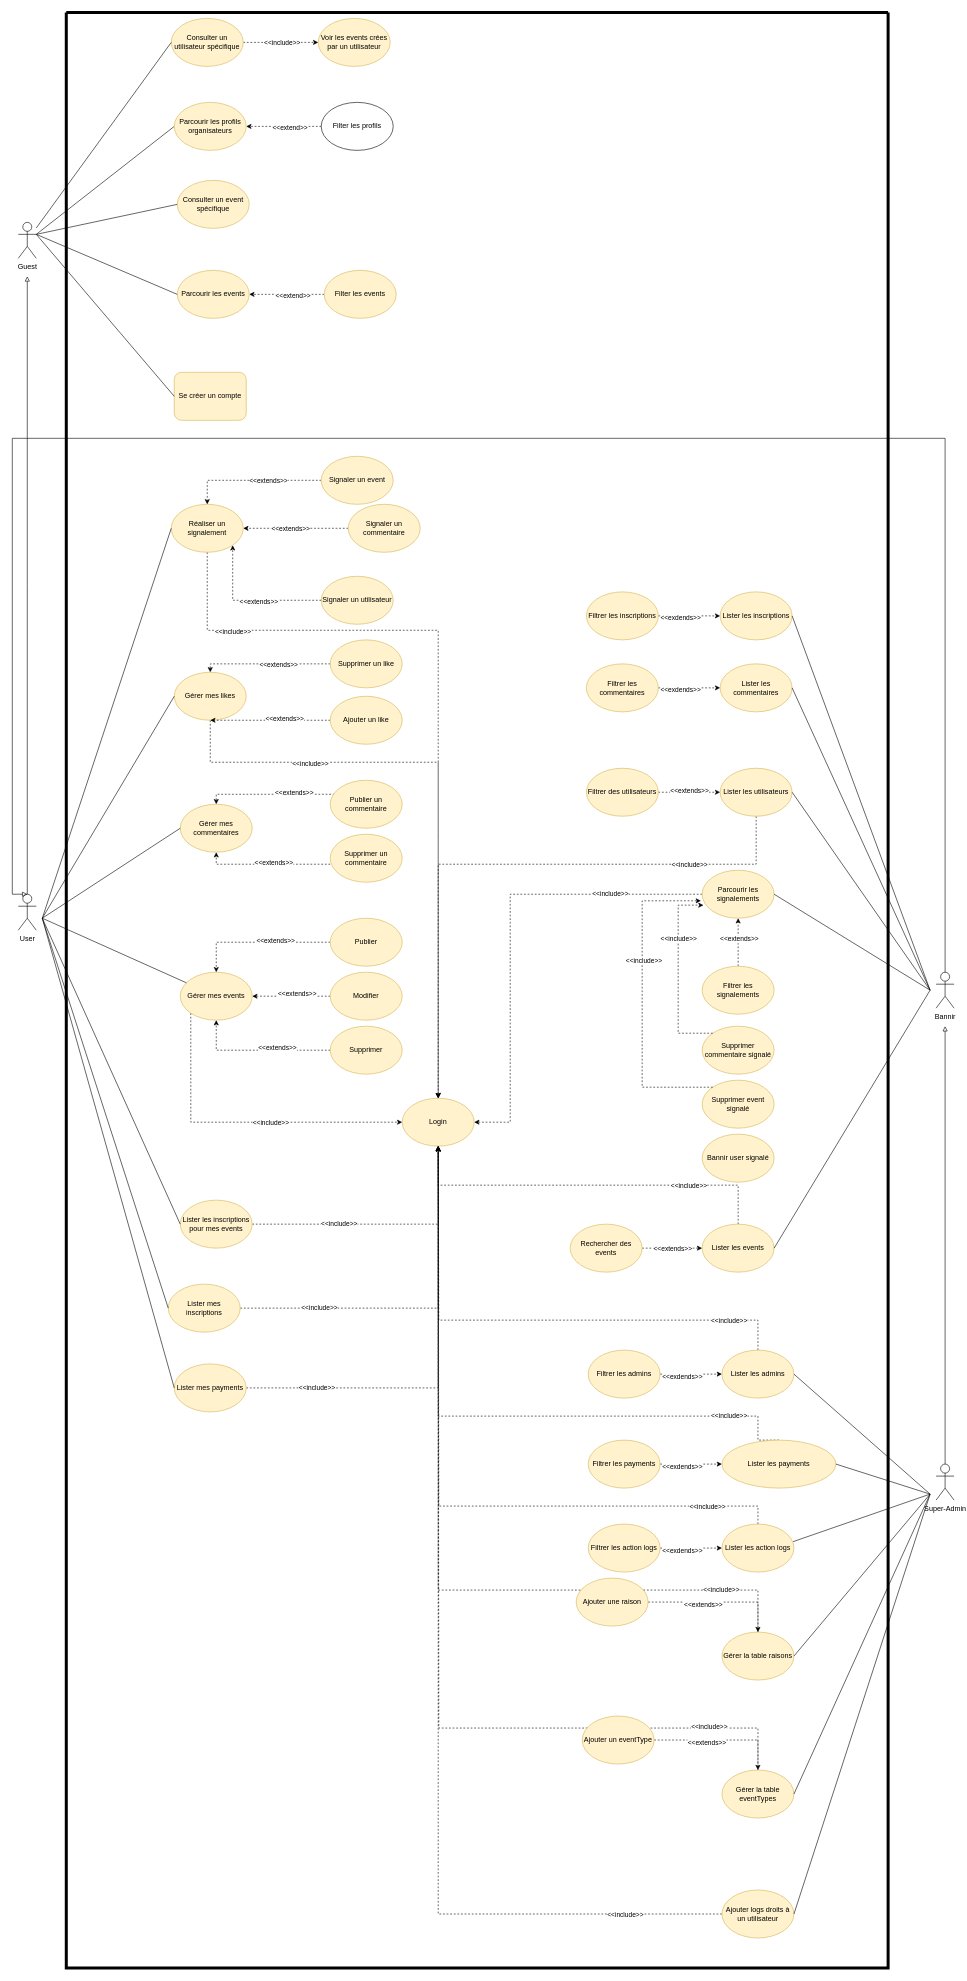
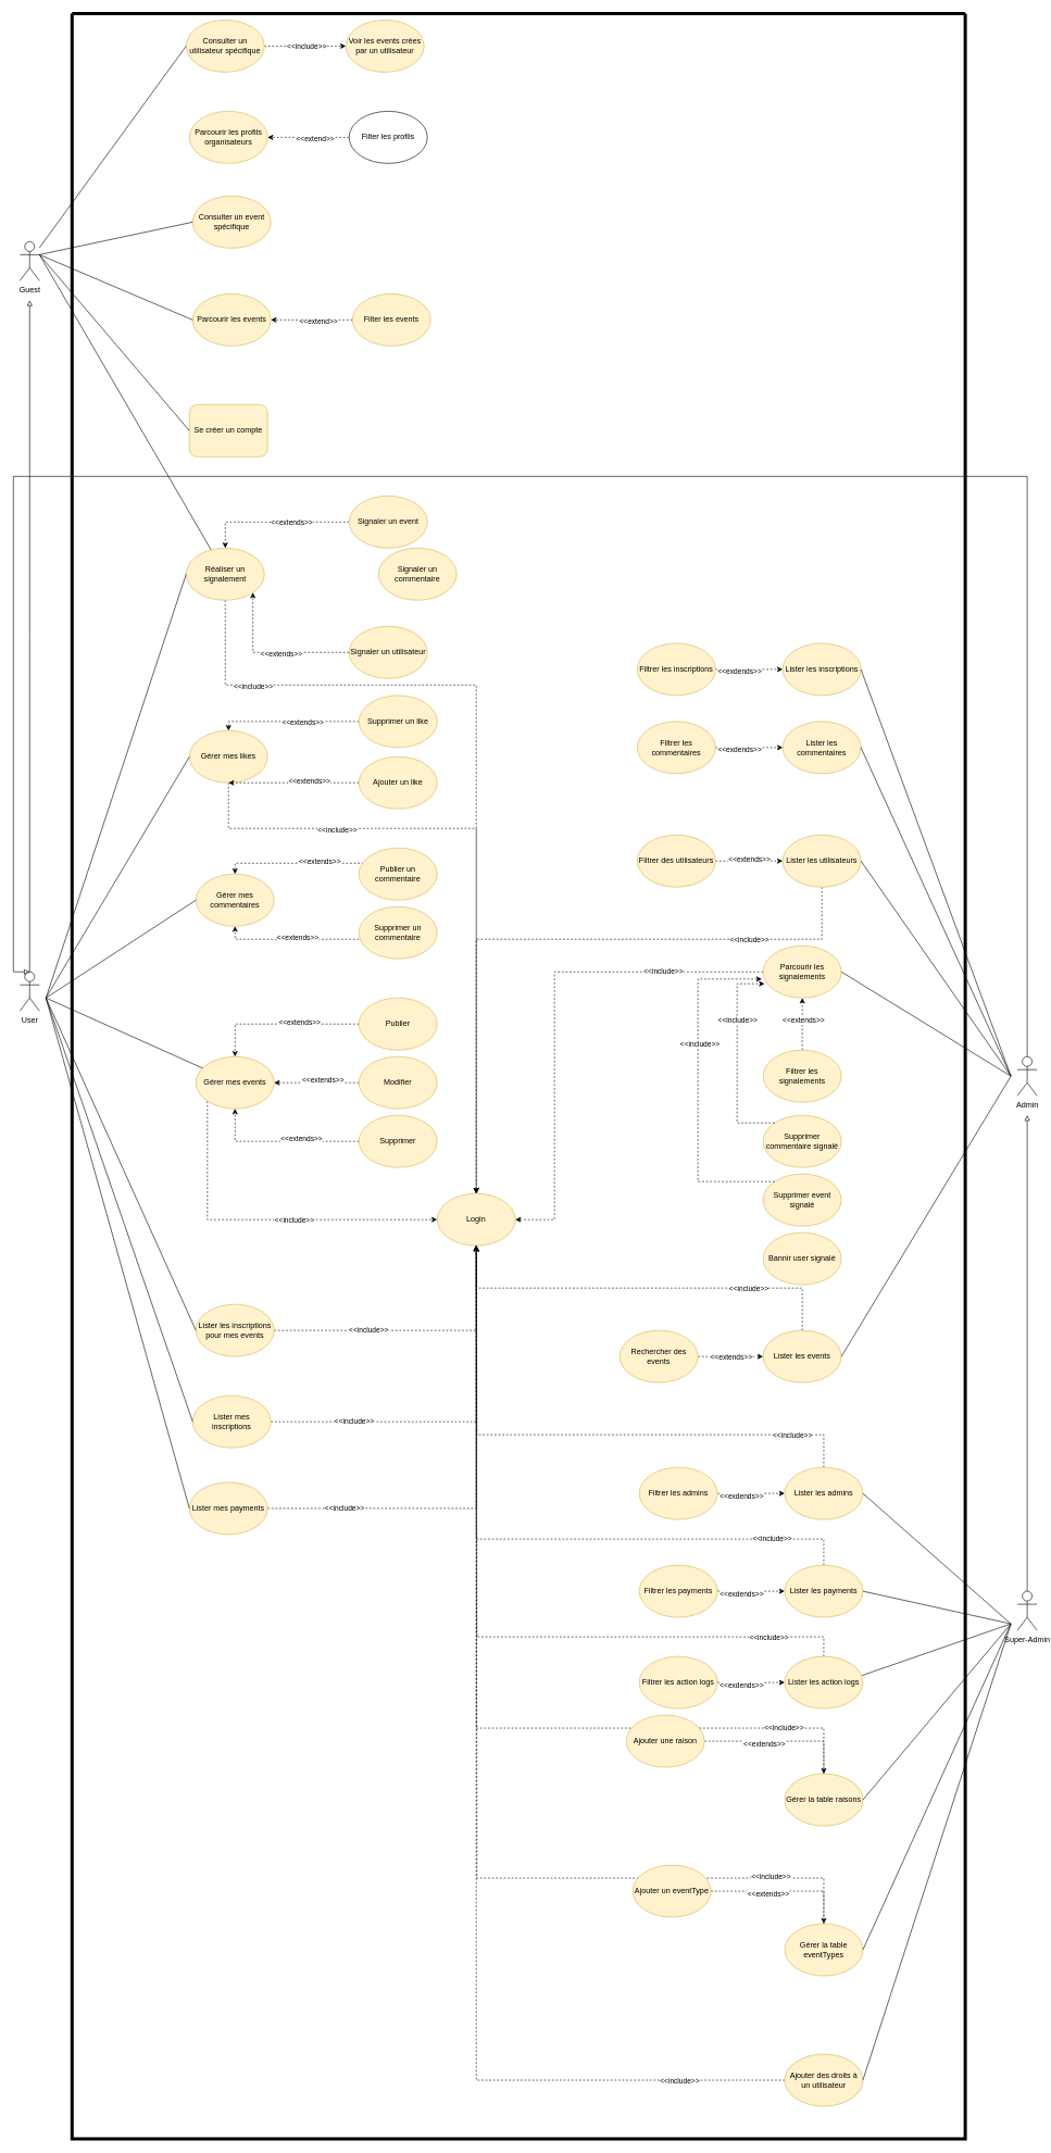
- <mxCell id="2" style="edgeStyle=none;html=1;exitX=1;exitY=0.333;exitDx=0;exitDy=0;exitPerimeter=0;entryX=0;entryY=0.5;entryDx=0;entryDy=0;endArrow=none;endFill=0;" parent="1" source="3" target="160" edge="1"><mxGeometry relative="1" as="geometry" /></mxCell>
+ <mxCell id="2" style="edgeStyle=none;html=1;exitX=1;exitY=0.333;exitDx=0;exitDy=0;exitPerimeter=0;endArrow=none;endFill=0;" parent="1" source="3" target="44" edge="1"><mxGeometry relative="1" as="geometry" /></mxCell>
- <mxCell id="138" style="edgeStyle=orthogonalEdgeStyle;rounded=0;orthogonalLoop=1;jettySize=auto;html=1;exitX=0;exitY=0.5;exitDx=0;exitDy=0;entryX=1;entryY=0.5;entryDx=0;entryDy=0;dashed=1;" parent="1" source="140" target="44" edge="1"><mxGeometry relative="1" as="geometry"><mxPoint x="470" y="890" as="targetPoint" /></mxGeometry></mxCell>
- <mxCell id="139" value="&amp;lt;&amp;lt;extends&amp;gt;&amp;gt;" style="edgeLabel;html=1;align=center;verticalAlign=middle;resizable=0;points=[];" parent="138" vertex="1" connectable="0"><mxGeometry x="0.321" y="3" relative="1" as="geometry"><mxPoint x="19" y="-3" as="offset" /></mxGeometry></mxCell>
- <mxCell id="4" value="Bannir" style="shape=umlActor;verticalLabelPosition=bottom;verticalAlign=top;html=1;outlineConnect=0;" parent="1" vertex="1"><mxGeometry x="1560" y="1620" width="30" height="60" as="geometry" /></mxCell>
+ <mxCell id="4" value="Admin" style="shape=umlActor;verticalLabelPosition=bottom;verticalAlign=top;html=1;outlineConnect=0;" parent="1" vertex="1"><mxGeometry x="1560" y="1620" width="30" height="60" as="geometry" /></mxCell>
- <mxCell id="150" value="Lister mes inscriptions" style="ellipse;whiteSpace=wrap;html=1;fillColor=#fff2cc;strokeColor=#d6b656;" parent="1" vertex="1"><mxGeometry x="280" y="2140" width="120" height="80" as="geometry" /></mxCell>
+ <mxCell id="150" value="Lister mes inscriptions" style="ellipse;whiteSpace=wrap;html=1;fillColor=#fff2cc;strokeColor=#d6b656;" parent="1" vertex="1"><mxGeometry x="295" y="2140" width="120" height="80" as="geometry" /></mxCell>
- <mxCell id="92" value="Lister les payments" style="ellipse;whiteSpace=wrap;html=1;fillColor=#fff2cc;strokeColor=#d6b656;" parent="1" vertex="1"><mxGeometry x="1203" y="2400" width="190" height="80" as="geometry" /></mxCell>
+ <mxCell id="92" value="Lister les payments" style="ellipse;whiteSpace=wrap;html=1;fillColor=#fff2cc;strokeColor=#d6b656;" parent="1" vertex="1"><mxGeometry x="1203" y="2400" width="120" height="80" as="geometry" /></mxCell>
- <mxCell id="115" value="Ajouter logs droits à un utilisateur" style="ellipse;whiteSpace=wrap;html=1;fillColor=#fff2cc;strokeColor=#d6b656;" parent="1" vertex="1"><mxGeometry x="1203" y="3150" width="120" height="80" as="geometry" /></mxCell>
+ <mxCell id="115" value="Ajouter des droits à un utilisateur" style="ellipse;whiteSpace=wrap;html=1;fillColor=#fff2cc;strokeColor=#d6b656;" parent="1" vertex="1"><mxGeometry x="1203" y="3150" width="120" height="80" as="geometry" /></mxCell>
